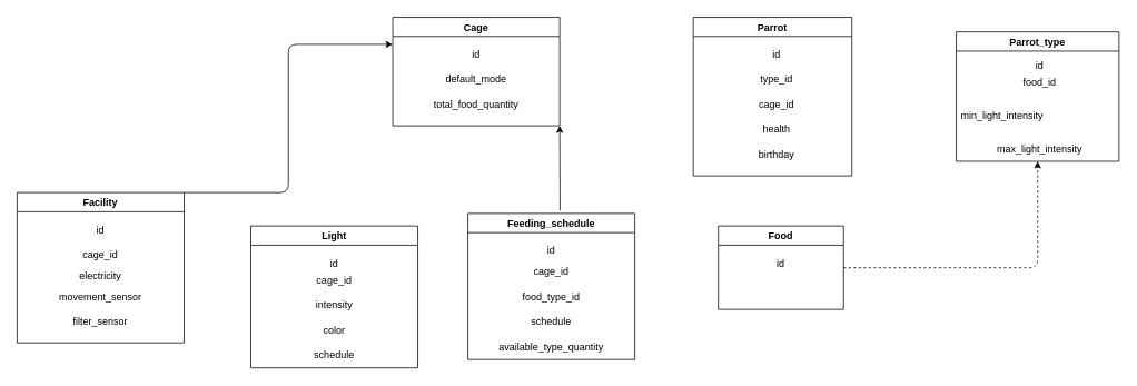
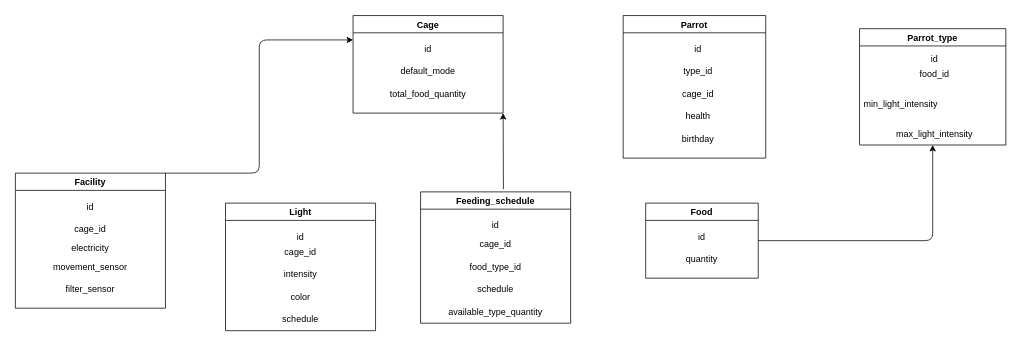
- <mxCell id="40" value="" style="endArrow=classic;html=1;rounded=1;exitX=1;exitY=0.5;exitDx=0;exitDy=0;entryX=0.5;entryY=1;entryDx=0;entryDy=0;edgeStyle=orthogonalEdgeStyle;dashed=1;" parent="1" source="23" target="18" edge="1"><mxGeometry width="50" height="50" relative="1" as="geometry"><mxPoint x="1050" y="310" as="sourcePoint" /><mxPoint x="1100" y="260" as="targetPoint" /></mxGeometry></mxCell>
+ <mxCell id="40" value="" style="endArrow=classic;html=1;rounded=1;exitX=1;exitY=0.5;exitDx=0;exitDy=0;entryX=0.5;entryY=1;entryDx=0;entryDy=0;edgeStyle=orthogonalEdgeStyle;" parent="1" source="23" target="18" edge="1"><mxGeometry width="50" height="50" relative="1" as="geometry"><mxPoint x="1050" y="310" as="sourcePoint" /><mxPoint x="1100" y="260" as="targetPoint" /></mxGeometry></mxCell>
+ <mxCell id="25" value="quantity&lt;br&gt;" style="text;html=1;strokeColor=none;fillColor=none;align=center;verticalAlign=middle;whiteSpace=wrap;rounded=0;" parent="23" vertex="1"><mxGeometry x="45" y="60" width="60" height="30" as="geometry" /></mxCell>
